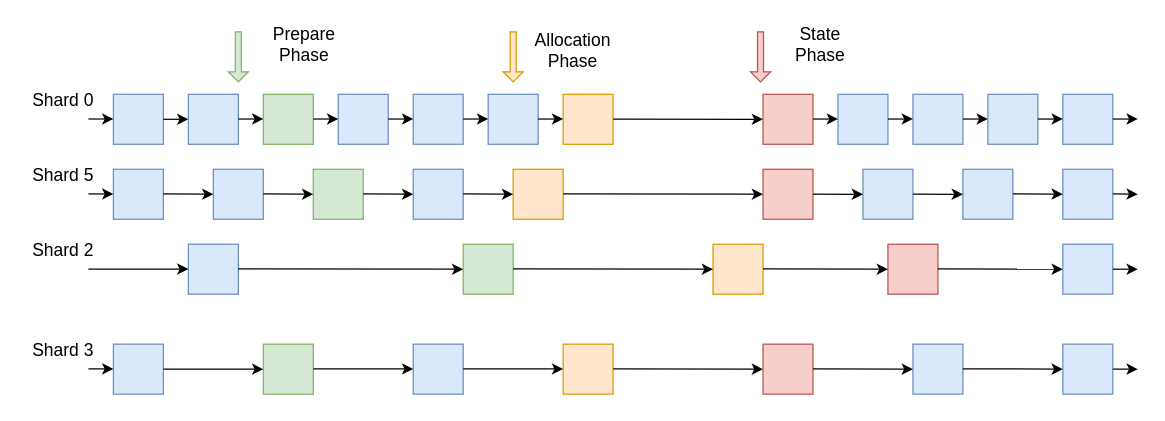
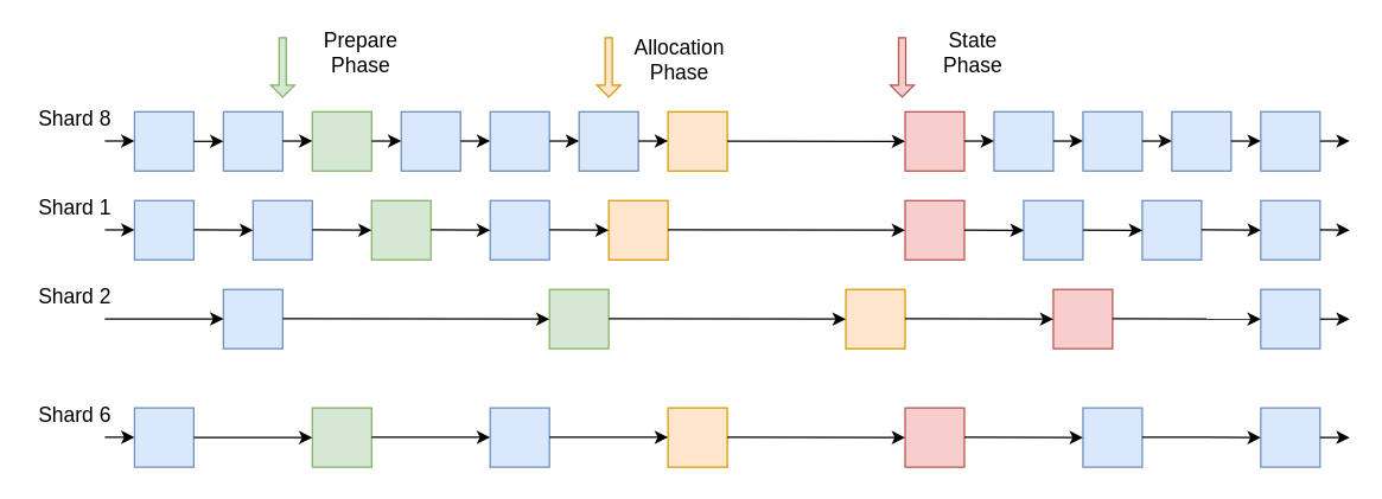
- <mxCell id="78" value="Shard 0" style="text;html=1;strokeColor=none;fillColor=none;align=center;verticalAlign=middle;whiteSpace=wrap;rounded=0;dashed=1;opacity=50;fontSize=14;" vertex="1" parent="1"><mxGeometry x="20" y="65" width="60" height="30" as="geometry" /></mxCell>
+ <mxCell id="78" value="Shard 8" style="text;html=1;strokeColor=none;fillColor=none;align=center;verticalAlign=middle;whiteSpace=wrap;rounded=0;dashed=1;opacity=50;fontSize=14;" vertex="1" parent="1"><mxGeometry x="20" y="65" width="60" height="30" as="geometry" /></mxCell>
- <mxCell id="79" value="Shard 5" style="text;html=1;strokeColor=none;fillColor=none;align=center;verticalAlign=middle;whiteSpace=wrap;rounded=0;dashed=1;opacity=50;fontSize=14;" vertex="1" parent="1"><mxGeometry x="20" y="125" width="60" height="30" as="geometry" /></mxCell>
+ <mxCell id="79" value="Shard 1" style="text;html=1;strokeColor=none;fillColor=none;align=center;verticalAlign=middle;whiteSpace=wrap;rounded=0;dashed=1;opacity=50;fontSize=14;" vertex="1" parent="1"><mxGeometry x="20" y="125" width="60" height="30" as="geometry" /></mxCell>
- <mxCell id="81" value="Shard 3" style="text;html=1;strokeColor=none;fillColor=none;align=center;verticalAlign=middle;whiteSpace=wrap;rounded=0;dashed=1;opacity=50;fontSize=14;" vertex="1" parent="1"><mxGeometry x="20" y="265" width="60" height="30" as="geometry" /></mxCell>
+ <mxCell id="81" value="Shard 6" style="text;html=1;strokeColor=none;fillColor=none;align=center;verticalAlign=middle;whiteSpace=wrap;rounded=0;dashed=1;opacity=50;fontSize=14;" vertex="1" parent="1"><mxGeometry x="20" y="265" width="60" height="30" as="geometry" /></mxCell>
